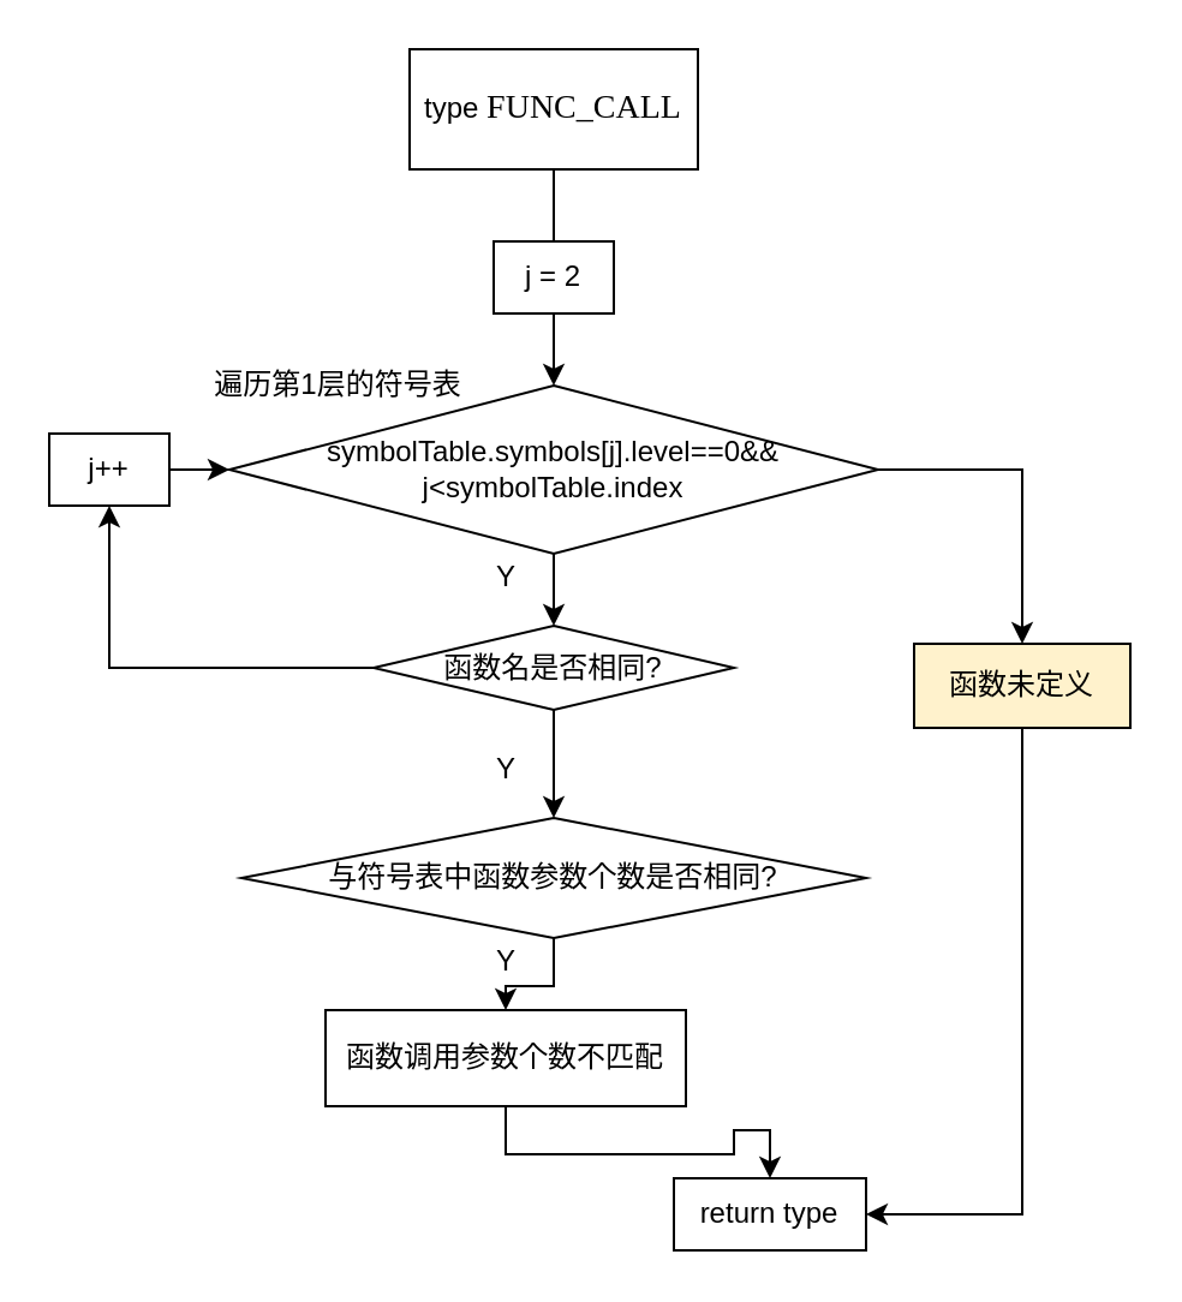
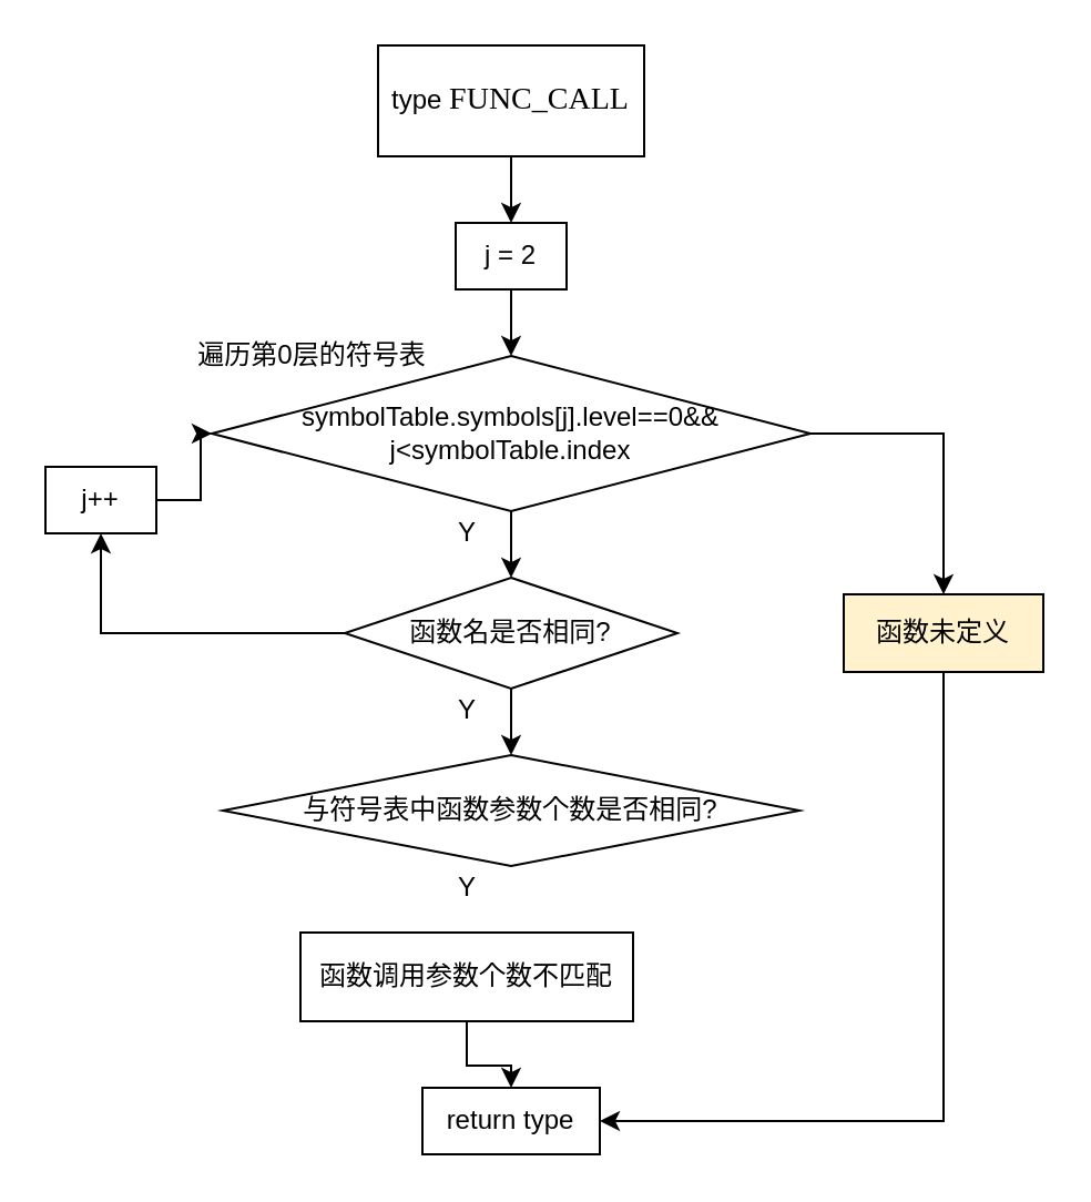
- <mxCell id="2" style="edgeStyle=orthogonalEdgeStyle;rounded=0;orthogonalLoop=1;jettySize=auto;html=1;endArrow=none;" edge="1" parent="1" source="3" target="5"><mxGeometry relative="1" as="geometry" /></mxCell>
+ <mxCell id="2" style="edgeStyle=orthogonalEdgeStyle;rounded=0;orthogonalLoop=1;jettySize=auto;html=1;" edge="1" parent="1" source="3" target="5"><mxGeometry relative="1" as="geometry" /></mxCell>
- <mxCell id="9" value="遍历第1层的符号表" style="text;html=1;align=center;verticalAlign=middle;resizable=0;points=[];autosize=1;" vertex="1" parent="1"><mxGeometry x="80" y="150" width="120" height="20" as="geometry" /></mxCell>
+ <mxCell id="9" value="遍历第0层的符号表" style="text;html=1;align=center;verticalAlign=middle;resizable=0;points=[];autosize=1;" vertex="1" parent="1"><mxGeometry x="80" y="150" width="120" height="20" as="geometry" /></mxCell>
- <mxCell id="11" value="j++" style="whiteSpace=wrap;html=1;" vertex="1" parent="1"><mxGeometry x="20" y="180" width="50" height="30" as="geometry" /></mxCell>
+ <mxCell id="11" value="j++" style="whiteSpace=wrap;html=1;" vertex="1" parent="1"><mxGeometry x="20" y="210" width="50" height="30" as="geometry" /></mxCell>
- <mxCell id="14" value="函数名是否相同?" style="rhombus;whiteSpace=wrap;html=1;" vertex="1" parent="1"><mxGeometry x="155" y="260" width="150" height="35" as="geometry" /></mxCell>
+ <mxCell id="14" value="函数名是否相同?" style="rhombus;whiteSpace=wrap;html=1;" vertex="1" parent="1"><mxGeometry x="155" y="260" width="150" height="50" as="geometry" /></mxCell>
- <mxCell id="18" style="edgeStyle=orthogonalEdgeStyle;rounded=0;orthogonalLoop=1;jettySize=auto;html=1;" edge="1" parent="1" source="19" target="22"><mxGeometry relative="1" as="geometry" /></mxCell>
- <mxCell id="23" value="return type" style="whiteSpace=wrap;html=1;" vertex="1" parent="1"><mxGeometry x="280" y="490" width="80" height="30" as="geometry" /></mxCell>
+ <mxCell id="23" value="return type" style="whiteSpace=wrap;html=1;" vertex="1" parent="1"><mxGeometry x="190" y="490" width="80" height="30" as="geometry" /></mxCell>
